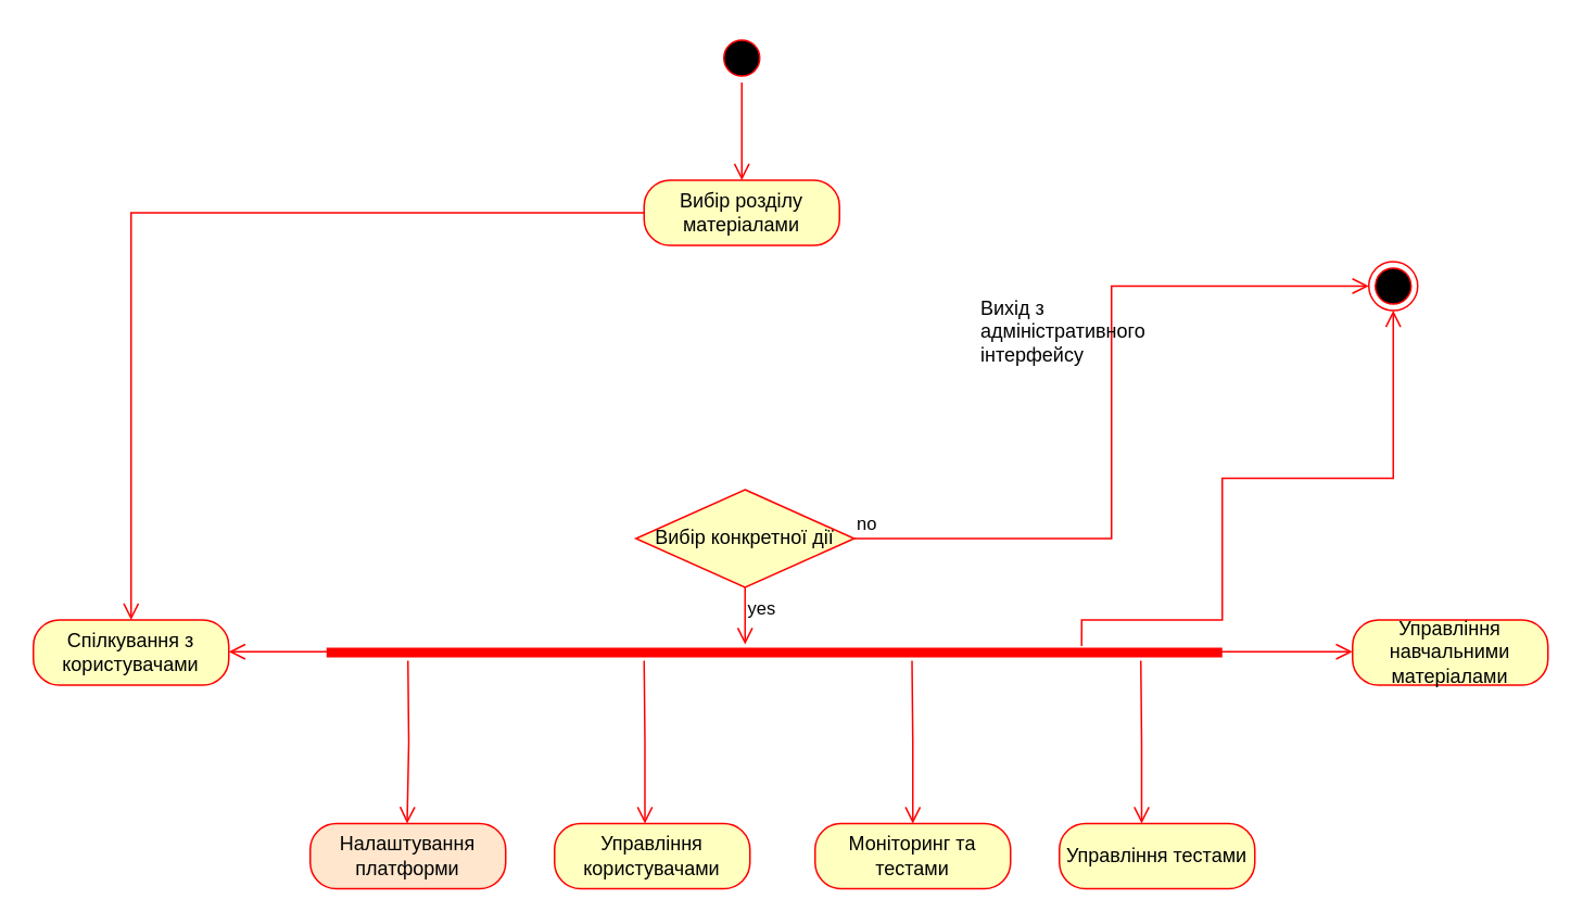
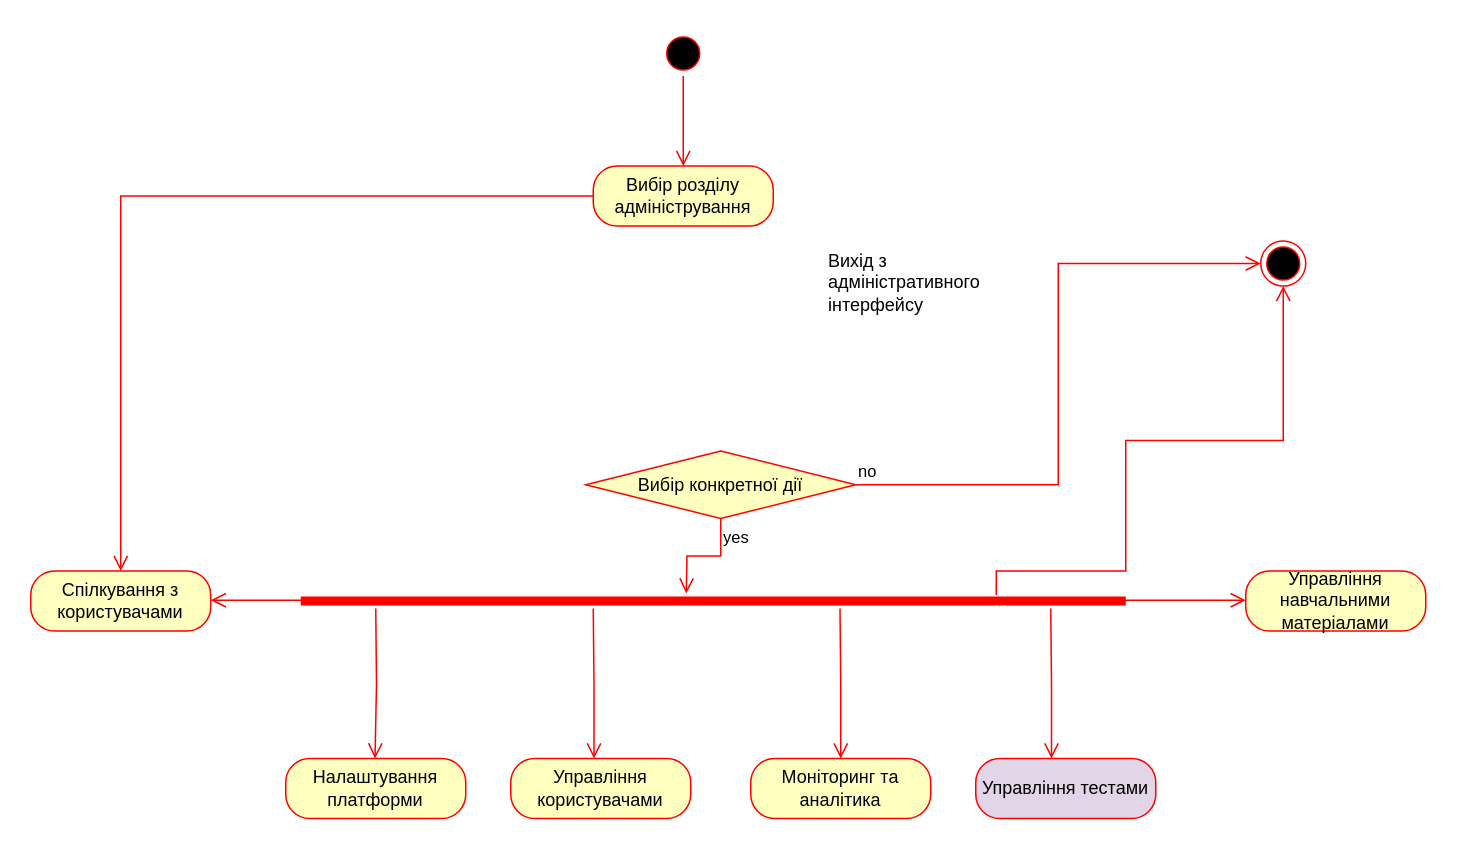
- <mxCell id="4" value="Вибір розділу матеріалами" style="rounded=1;whiteSpace=wrap;html=1;arcSize=40;fontColor=#000000;fillColor=#ffffc0;strokeColor=#ff0000;" parent="1" vertex="1"><mxGeometry x="395" y="110" width="120" height="40" as="geometry" /></mxCell>
+ <mxCell id="4" value="Вибір розділу адміністрування" style="rounded=1;whiteSpace=wrap;html=1;arcSize=40;fontColor=#000000;fillColor=#ffffc0;strokeColor=#ff0000;" parent="1" vertex="1"><mxGeometry x="395" y="110" width="120" height="40" as="geometry" /></mxCell>
- <mxCell id="23" value="Вихід з адміністративного інтерфейсу" style="text;whiteSpace=wrap;html=1;" parent="1" vertex="1"><mxGeometry x="600" y="175" width="110" height="60" as="geometry" /></mxCell>
+ <mxCell id="23" value="Вихід з адміністративного інтерфейсу" style="text;whiteSpace=wrap;html=1;" parent="1" vertex="1"><mxGeometry x="550" y="160" width="110" height="60" as="geometry" /></mxCell>
- <mxCell id="20" value="Вибір конкретної дії" style="rhombus;whiteSpace=wrap;html=1;fontColor=#000000;fillColor=#ffffc0;strokeColor=#ff0000;" parent="1" vertex="1"><mxGeometry x="390" y="300" width="134" height="60" as="geometry" /></mxCell>
+ <mxCell id="20" value="Вибір конкретної дії" style="rhombus;whiteSpace=wrap;html=1;fontColor=#000000;fillColor=#ffffc0;strokeColor=#ff0000;" parent="1" vertex="1"><mxGeometry x="390" y="300" width="180" height="45" as="geometry" /></mxCell>
- <mxCell id="10" value="Налаштування платформи" style="rounded=1;whiteSpace=wrap;html=1;arcSize=40;fontColor=#000000;fillColor=#ffe6cc;strokeColor=#ff0000;" parent="1" vertex="1"><mxGeometry x="190" y="505" width="120" height="40" as="geometry" /></mxCell>
+ <mxCell id="10" value="Налаштування платформи" style="rounded=1;whiteSpace=wrap;html=1;arcSize=40;fontColor=#000000;fillColor=#ffffc0;strokeColor=#ff0000;" parent="1" vertex="1"><mxGeometry x="190" y="505" width="120" height="40" as="geometry" /></mxCell>
- <mxCell id="11" value="Моніторинг та тестами" style="rounded=1;whiteSpace=wrap;html=1;arcSize=40;fontColor=#000000;fillColor=#ffffc0;strokeColor=#ff0000;" parent="1" vertex="1"><mxGeometry x="500" y="505" width="120" height="40" as="geometry" /></mxCell>
+ <mxCell id="11" value="Моніторинг та аналітика" style="rounded=1;whiteSpace=wrap;html=1;arcSize=40;fontColor=#000000;fillColor=#ffffc0;strokeColor=#ff0000;" parent="1" vertex="1"><mxGeometry x="500" y="505" width="120" height="40" as="geometry" /></mxCell>
- <mxCell id="8" value="Управління тестами" style="rounded=1;whiteSpace=wrap;html=1;arcSize=40;fontColor=#000000;fillColor=#ffffc0;strokeColor=#ff0000;" parent="1" vertex="1"><mxGeometry x="650" y="505" width="120" height="40" as="geometry" /></mxCell>
+ <mxCell id="8" value="Управління тестами" style="rounded=1;whiteSpace=wrap;html=1;arcSize=40;fontColor=#000000;fillColor=#e1d5e7;strokeColor=#ff0000;" parent="1" vertex="1"><mxGeometry x="650" y="505" width="120" height="40" as="geometry" /></mxCell>
